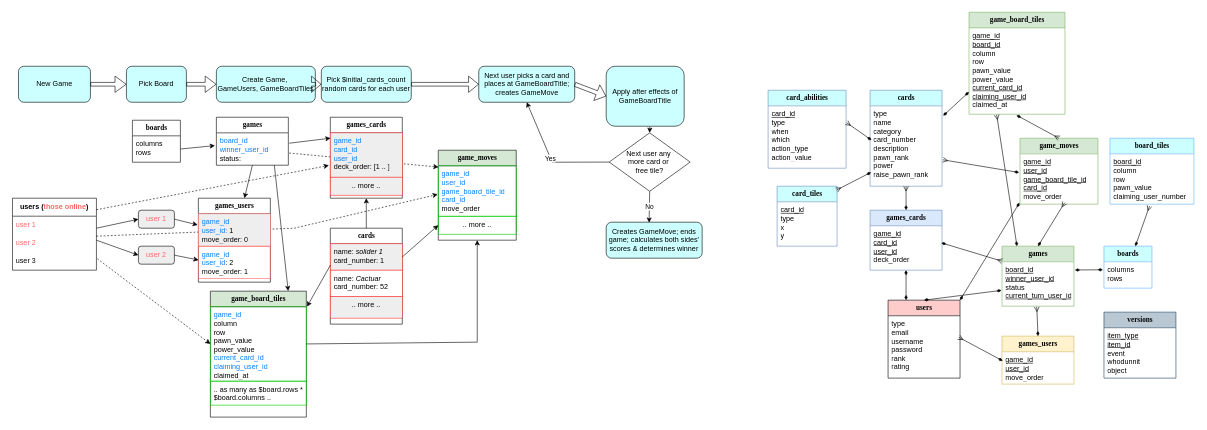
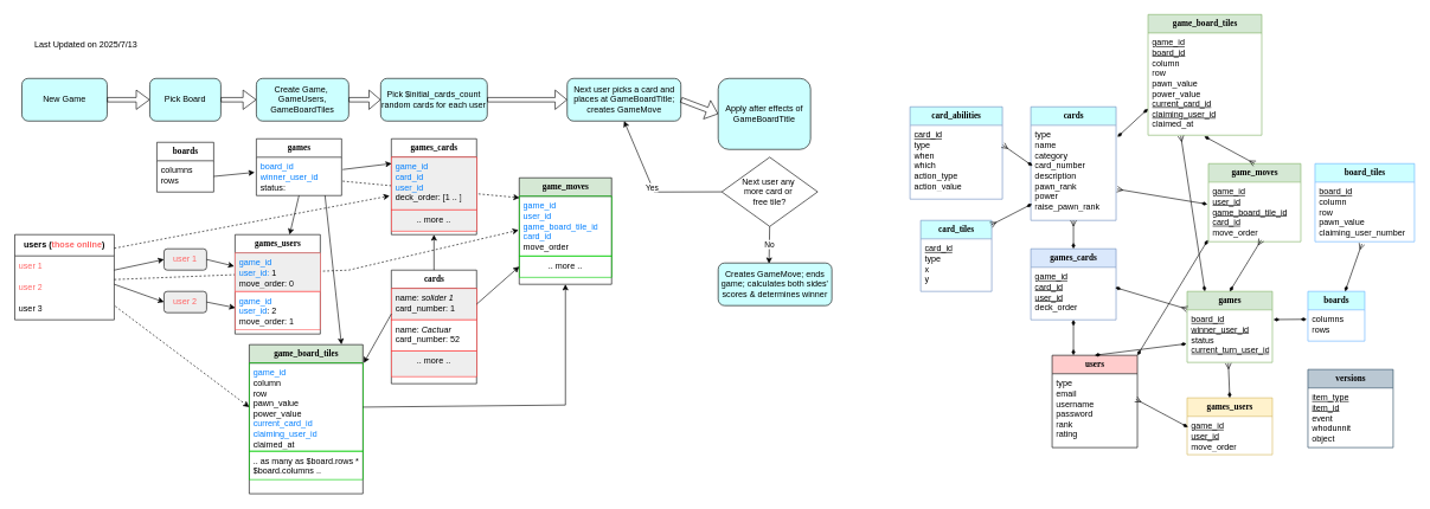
+ <mxCell id="100" value="Last Updated on 2025/7/13" style="text;html=1;align=center;verticalAlign=middle;resizable=0;points=[];autosize=1;strokeColor=none;fillColor=none;" parent="1" vertex="1"><mxGeometry x="35" y="48" width="170" height="30" as="geometry" /></mxCell>
- <mxCell id="62" value="Create Game,&amp;nbsp;&lt;div&gt;GameUsers, GameBoardTiles&lt;/div&gt;" style="rounded=1;whiteSpace=wrap;html=1;fillColor=#CCFFFF;" parent="1" vertex="1"><mxGeometry x="360" y="110" width="165" height="60" as="geometry" /></mxCell>
+ <mxCell id="62" value="Create Game,&amp;nbsp;&lt;div&gt;GameUsers, GameBoardTiles&lt;/div&gt;" style="rounded=1;whiteSpace=wrap;html=1;fillColor=#CCFFFF;" parent="1" vertex="1"><mxGeometry x="360" y="110" width="130" height="60" as="geometry" /></mxCell>
- <mxCell id="93" value="" style="endArrow=classic;html=1;rounded=0;exitX=0.56;exitY=1.009;exitDx=0;exitDy=0;exitPerimeter=0;entryX=0.5;entryY=0;entryDx=0;entryDy=0;" parent="1" source="91" target="92" edge="1"><mxGeometry width="50" height="50" relative="1" as="geometry"><mxPoint x="1090" y="260" as="sourcePoint" /><mxPoint x="1140" y="210" as="targetPoint" /></mxGeometry></mxCell>
